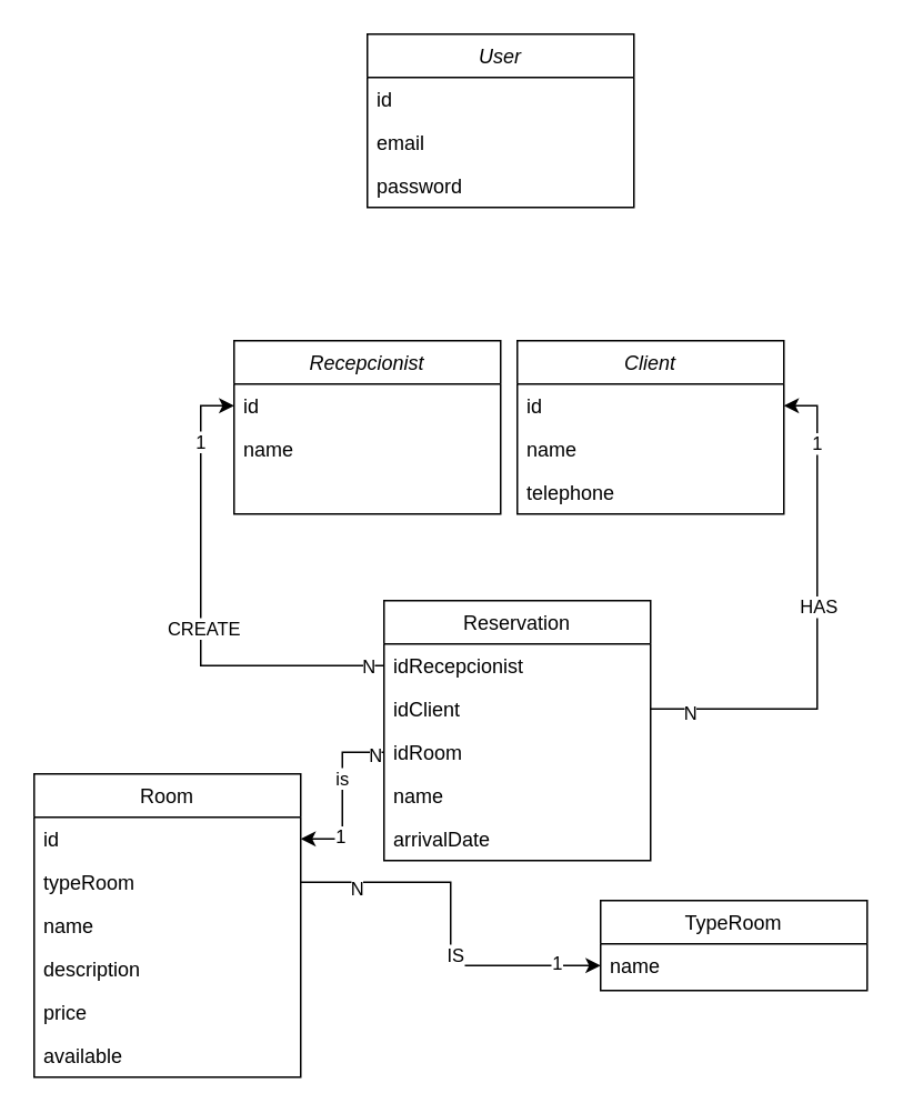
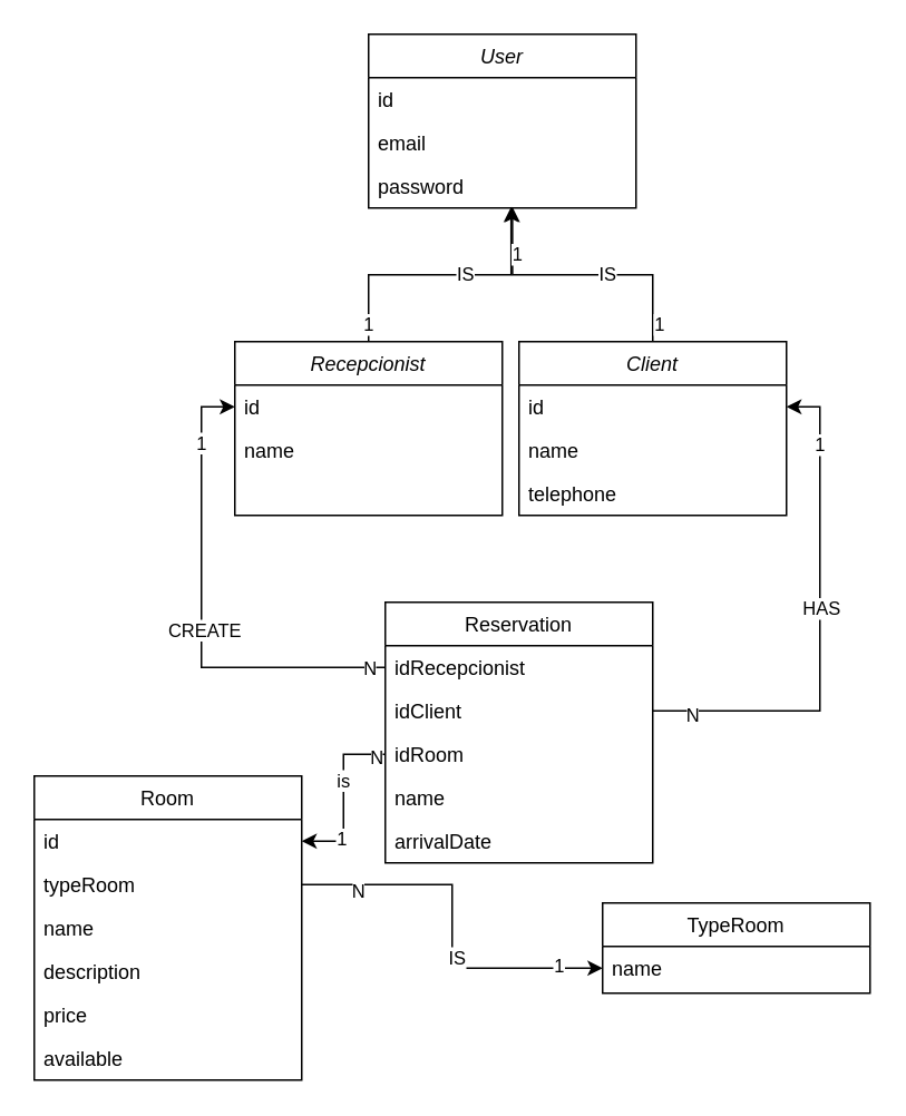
+ <mxCell id="23" style="edgeStyle=orthogonalEdgeStyle;rounded=0;orthogonalLoop=1;jettySize=auto;html=1;exitX=0.5;exitY=0;exitDx=0;exitDy=0;entryX=0.533;entryY=0.977;entryDx=0;entryDy=0;entryPerimeter=0;" edge="1" parent="1" source="26" target="5"><mxGeometry relative="1" as="geometry" /></mxCell>
+ <mxCell id="24" value="1" style="edgeLabel;html=1;align=center;verticalAlign=middle;resizable=0;points=[];" vertex="1" connectable="0" parent="23"><mxGeometry x="-0.867" y="1" relative="1" as="geometry"><mxPoint as="offset" /></mxGeometry></mxCell>
+ <mxCell id="25" value="IS" style="edgeLabel;html=1;align=center;verticalAlign=middle;resizable=0;points=[];" vertex="1" connectable="0" parent="23"><mxGeometry x="0.167" y="1" relative="1" as="geometry"><mxPoint as="offset" /></mxGeometry></mxCell>
+ <mxCell id="29" style="edgeStyle=orthogonalEdgeStyle;rounded=0;orthogonalLoop=1;jettySize=auto;html=1;exitX=0.5;exitY=0;exitDx=0;exitDy=0;entryX=0.538;entryY=0.977;entryDx=0;entryDy=0;entryPerimeter=0;" edge="1" parent="1" source="33" target="5"><mxGeometry relative="1" as="geometry" /></mxCell>
+ <mxCell id="30" value="1" style="edgeLabel;html=1;align=center;verticalAlign=middle;resizable=0;points=[];" vertex="1" connectable="0" parent="29"><mxGeometry x="-0.866" y="-3" relative="1" as="geometry"><mxPoint as="offset" /></mxGeometry></mxCell>
+ <mxCell id="31" value="1" style="edgeLabel;html=1;align=center;verticalAlign=middle;resizable=0;points=[];" vertex="1" connectable="0" parent="29"><mxGeometry x="0.652" y="-2" relative="1" as="geometry"><mxPoint as="offset" /></mxGeometry></mxCell>
+ <mxCell id="32" value="IS" style="edgeLabel;html=1;align=center;verticalAlign=middle;resizable=0;points=[];" vertex="1" connectable="0" parent="29"><mxGeometry x="-0.171" y="-1" relative="1" as="geometry"><mxPoint as="offset" /></mxGeometry></mxCell>
